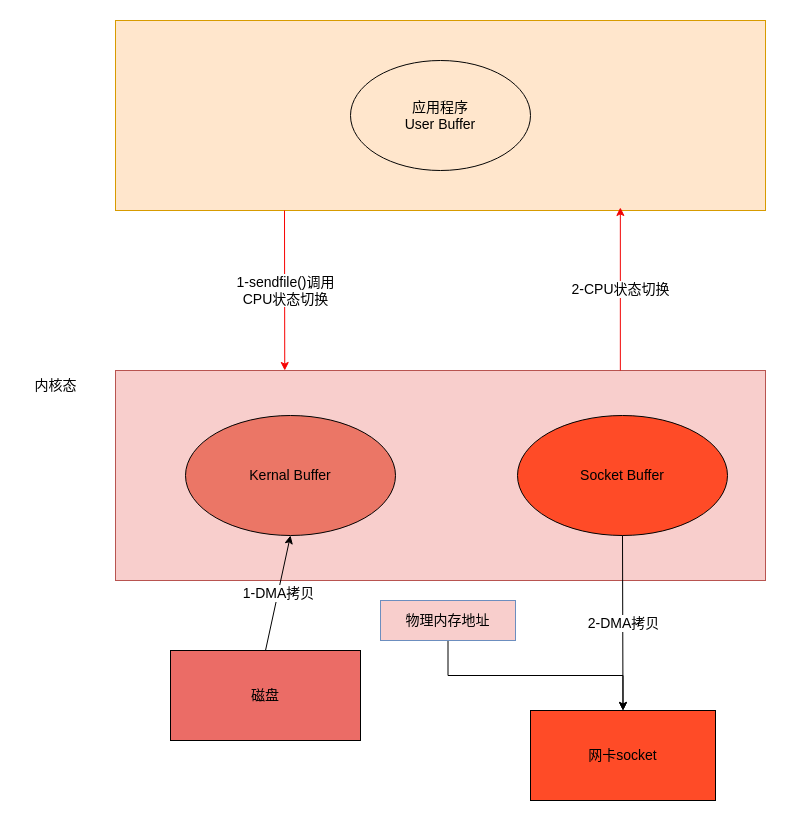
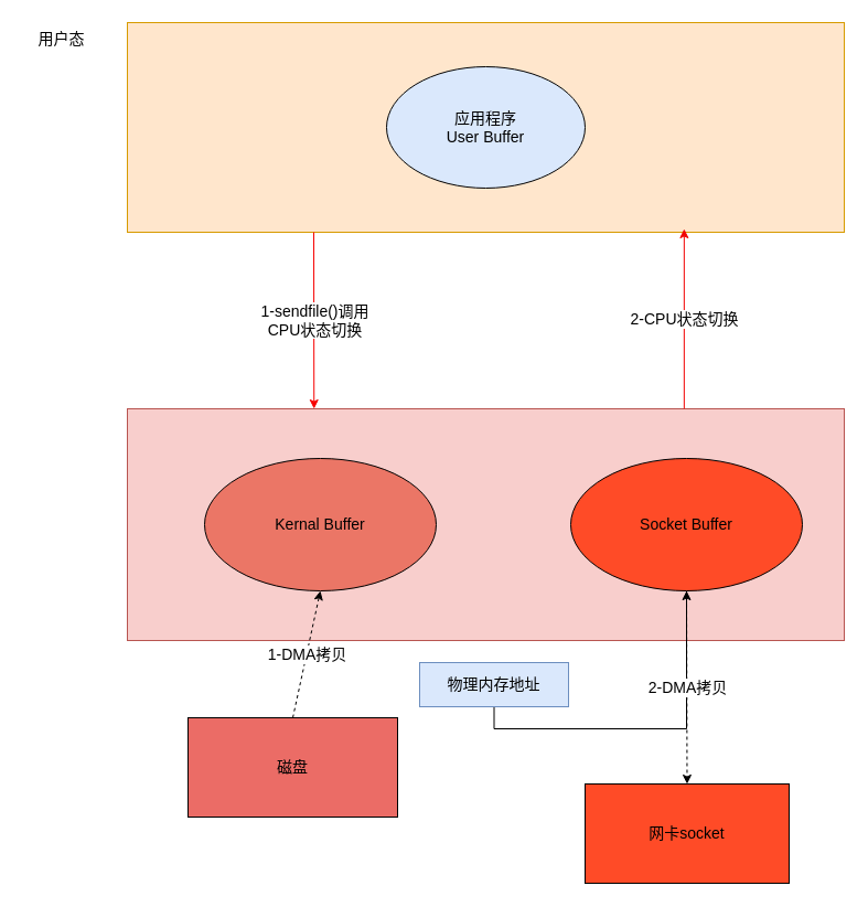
+ <mxCell id="4" value="用户态" style="text;html=1;align=center;verticalAlign=middle;resizable=0;points=[];autosize=1;strokeColor=none;fillColor=none;fontSize=14;" vertex="1" parent="1"><mxGeometry x="20" y="20" width="70" height="30" as="geometry" /></mxCell>
- <mxCell id="3" value="应用程序&lt;div&gt;User Buffer&lt;/div&gt;" style="ellipse;whiteSpace=wrap;html=1;fillColor=#ffe6cc;strokeColor=light-dark(#050505, #996500);fontSize=14;" vertex="1" parent="1"><mxGeometry x="350" y="60" width="180" height="110" as="geometry" /></mxCell>
+ <mxCell id="3" value="应用程序&lt;div&gt;User Buffer&lt;/div&gt;" style="ellipse;whiteSpace=wrap;html=1;fillColor=#dae8fc;strokeColor=light-dark(#050505, #996500);fontSize=14;" vertex="1" parent="1"><mxGeometry x="350" y="60" width="180" height="110" as="geometry" /></mxCell>
- <mxCell id="16" value="内核态" style="text;html=1;align=center;verticalAlign=middle;resizable=0;points=[];autosize=1;strokeColor=none;fillColor=none;fontFamily=Helvetica;fontSize=14;fontColor=default;" vertex="1" parent="1"><mxGeometry x="20" y="370" width="70" height="30" as="geometry" /></mxCell>
- <mxCell id="11" value="物理内存地址" style="rounded=0;whiteSpace=wrap;html=1;fillColor=#f8cecc;strokeColor=#6c8ebf;fontSize=14;" vertex="1" parent="1"><mxGeometry x="380" y="600" width="135" height="40" as="geometry" /></mxCell>
+ <mxCell id="11" value="物理内存地址" style="rounded=0;whiteSpace=wrap;html=1;fillColor=#dae8fc;strokeColor=#6c8ebf;fontSize=14;" vertex="1" parent="1"><mxGeometry x="380" y="600" width="135" height="40" as="geometry" /></mxCell>
- <mxCell id="12" value="" style="endArrow=classic;html=1;rounded=0;entryX=0.5;entryY=1;entryDx=0;entryDy=0;exitX=0.5;exitY=0;exitDx=0;exitDy=0;fontSize=14;" edge="1" parent="1" source="8" target="6"><mxGeometry relative="1" as="geometry"><mxPoint x="185" y="650" as="sourcePoint" /><mxPoint x="345" y="650" as="targetPoint" /></mxGeometry></mxCell>
+ <mxCell id="12" value="" style="endArrow=classic;html=1;rounded=0;entryX=0.5;entryY=1;entryDx=0;entryDy=0;exitX=0.5;exitY=0;exitDx=0;exitDy=0;fontSize=14;dashed=1;" edge="1" parent="1" source="8" target="6"><mxGeometry relative="1" as="geometry"><mxPoint x="185" y="650" as="sourcePoint" /><mxPoint x="345" y="650" as="targetPoint" /></mxGeometry></mxCell>
- <mxCell id="14" value="" style="endArrow=classic;html=1;rounded=0;exitX=0.5;exitY=1;exitDx=0;exitDy=0;entryX=0.5;entryY=0;entryDx=0;entryDy=0;fontSize=14;" edge="1" parent="1" source="7" target="9"><mxGeometry relative="1" as="geometry"><mxPoint x="655" y="630" as="sourcePoint" /><mxPoint x="625" y="710" as="targetPoint" /></mxGeometry></mxCell>
+ <mxCell id="14" value="" style="endArrow=classic;html=1;rounded=0;exitX=0.5;exitY=1;exitDx=0;exitDy=0;entryX=0.5;entryY=0;entryDx=0;entryDy=0;fontSize=14;dashed=1;" edge="1" parent="1" source="7" target="9"><mxGeometry relative="1" as="geometry"><mxPoint x="655" y="630" as="sourcePoint" /><mxPoint x="625" y="710" as="targetPoint" /></mxGeometry></mxCell>
- <mxCell id="10" style="edgeStyle=orthogonalEdgeStyle;rounded=0;orthogonalLoop=1;jettySize=auto;html=1;exitX=0.5;exitY=1;exitDx=0;exitDy=0;fontSize=14;" edge="1" parent="1" source="11" target="9"><mxGeometry relative="1" as="geometry" /></mxCell>
+ <mxCell id="10" style="edgeStyle=orthogonalEdgeStyle;rounded=0;orthogonalLoop=1;jettySize=auto;html=1;exitX=0.5;exitY=1;exitDx=0;exitDy=0;fontSize=14;" edge="1" parent="1" source="11" target="7"><mxGeometry relative="1" as="geometry" /></mxCell>
